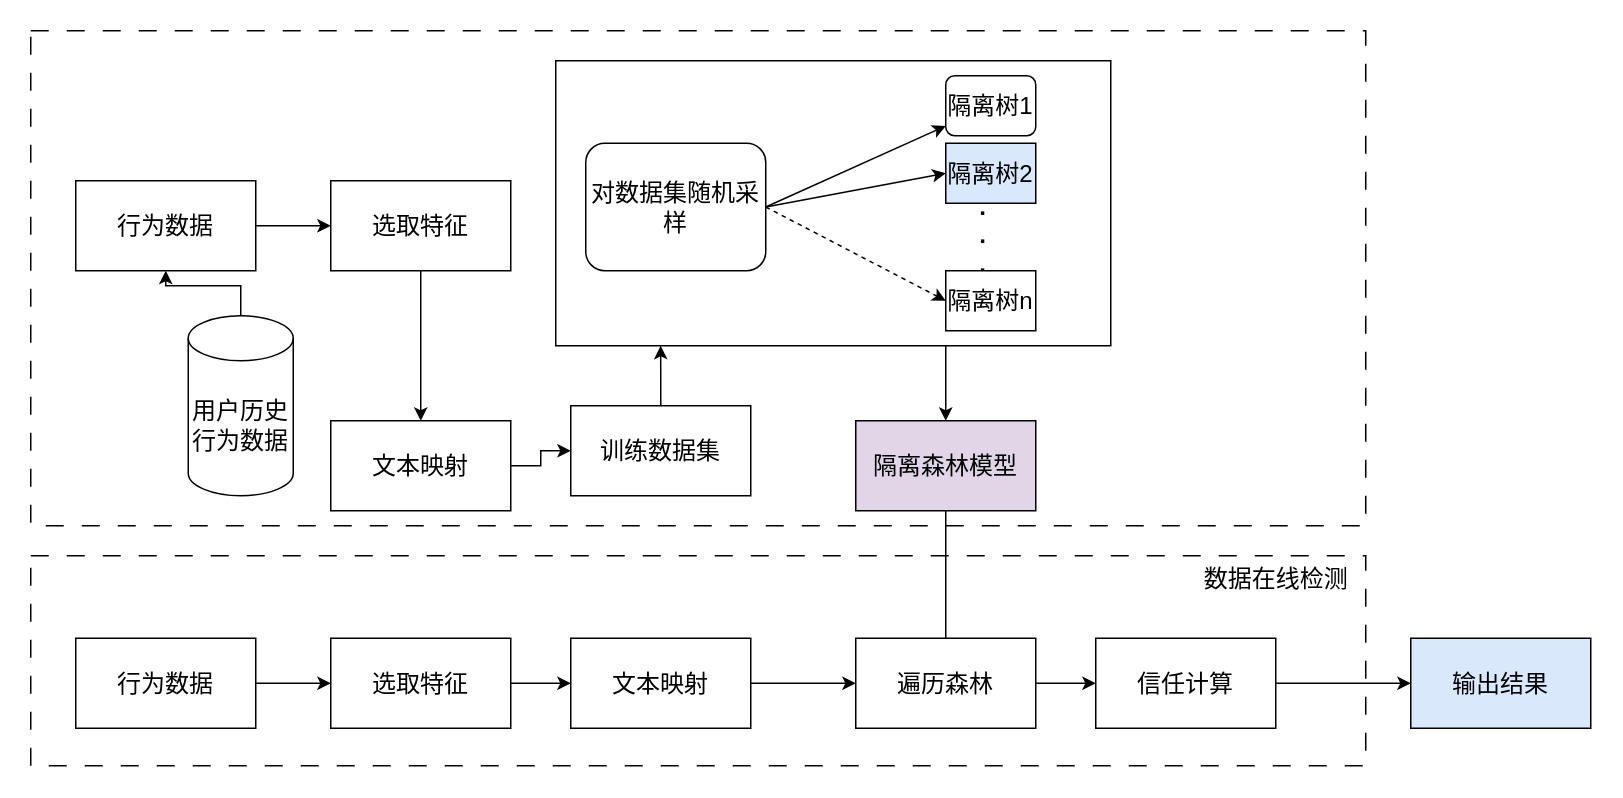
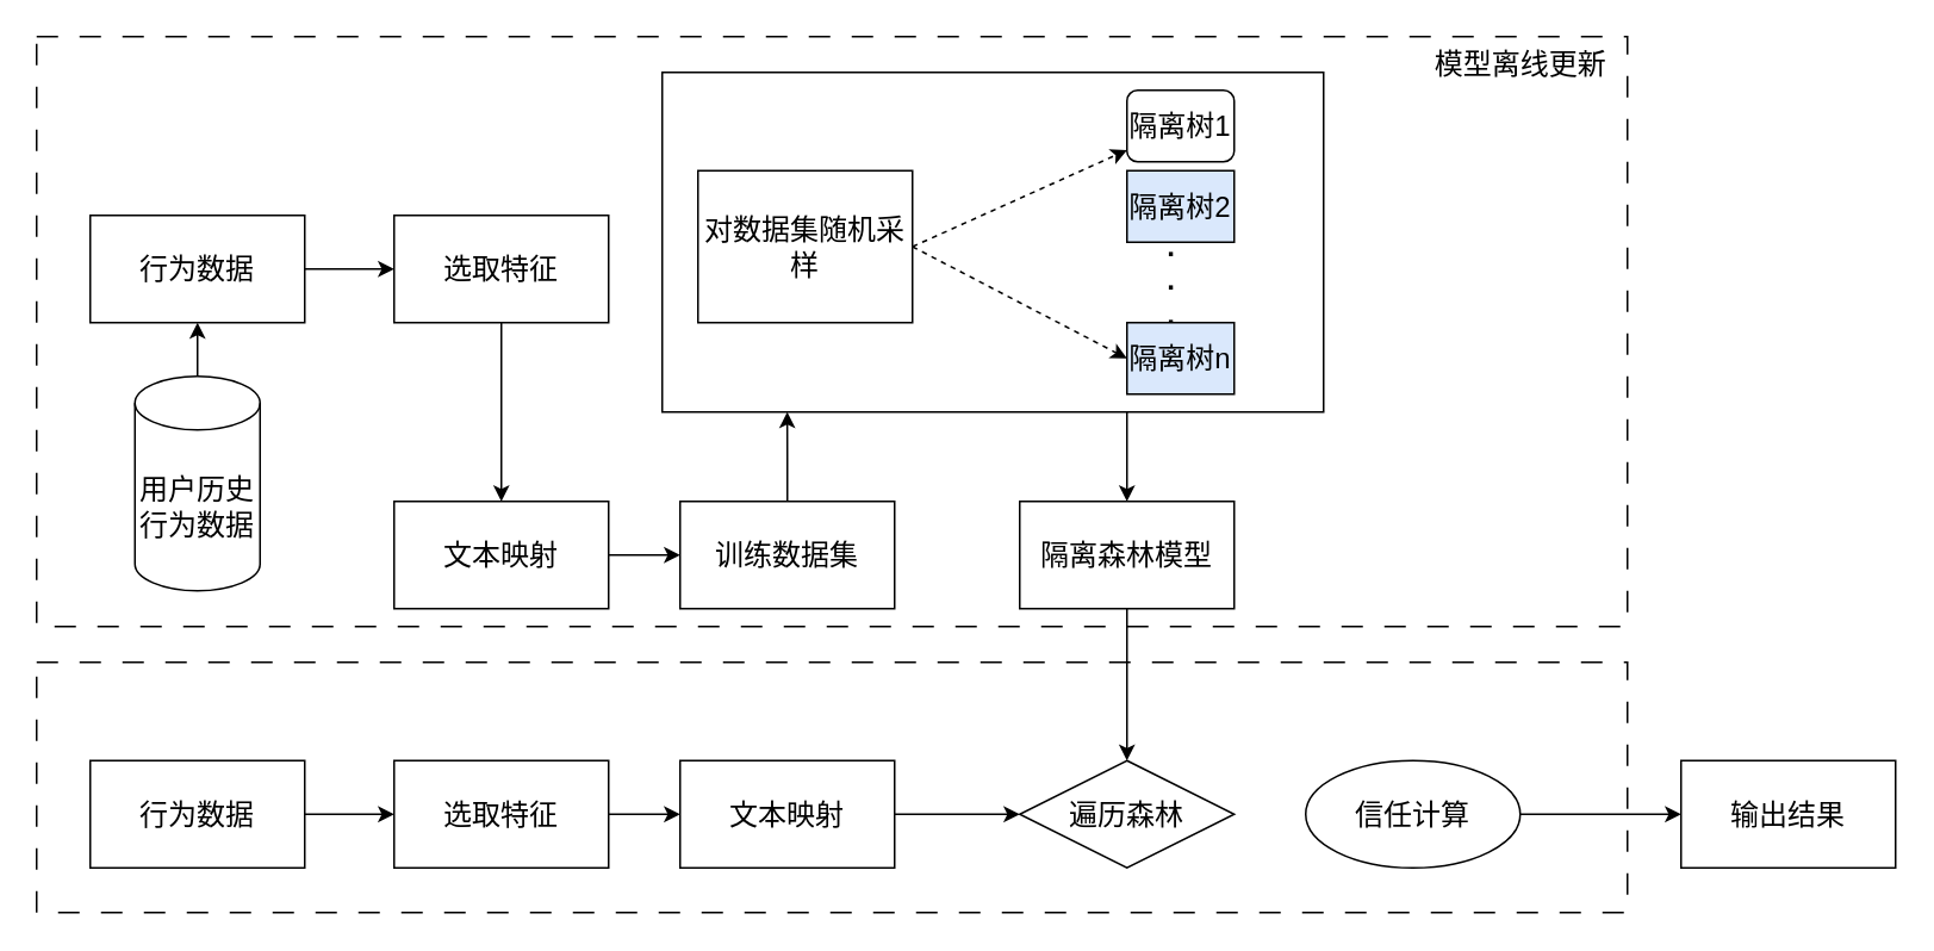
+ <mxCell id="37" value="&lt;font style=&quot;font-size: 16px;&quot;&gt;模型离线更新&lt;/font&gt;" style="text;html=1;align=center;verticalAlign=middle;resizable=0;points=[];autosize=1;strokeColor=none;fillColor=none;" vertex="1" parent="1"><mxGeometry x="790" y="20" width="120" height="30" as="geometry" /></mxCell>
- <mxCell id="22" value="" style="rounded=0;orthogonalLoop=1;jettySize=auto;html=1;exitX=1;exitY=0.5;exitDx=0;exitDy=0;fontSize=16;" edge="1" parent="1" source="25" target="26"><mxGeometry relative="1" as="geometry" /></mxCell>
+ <mxCell id="22" value="" style="rounded=0;orthogonalLoop=1;jettySize=auto;html=1;exitX=1;exitY=0.5;exitDx=0;exitDy=0;fontSize=16;dashed=1;" edge="1" parent="1" source="25" target="26"><mxGeometry relative="1" as="geometry" /></mxCell>
- <mxCell id="23" style="rounded=0;orthogonalLoop=1;jettySize=auto;html=1;exitX=1;exitY=0.5;exitDx=0;exitDy=0;entryX=0;entryY=0.5;entryDx=0;entryDy=0;fontSize=16;" edge="1" parent="1" source="25" target="27"><mxGeometry relative="1" as="geometry" /></mxCell>
- <mxCell id="25" value="对数据集随机采样" style="whiteSpace=wrap;html=1;fontSize=16;rounded=1;" vertex="1" parent="1"><mxGeometry x="390" y="95" width="120" height="85" as="geometry" /></mxCell>
+ <mxCell id="25" value="对数据集随机采样" style="whiteSpace=wrap;html=1;rounded=0;fontSize=16;" vertex="1" parent="1"><mxGeometry x="390" y="95" width="120" height="85" as="geometry" /></mxCell>
- <mxCell id="29" value="隔离树n" style="whiteSpace=wrap;html=1;rounded=0;fontSize=16;" vertex="1" parent="1"><mxGeometry x="630" y="180" width="60" height="40" as="geometry" /></mxCell>
+ <mxCell id="29" value="隔离树n" style="whiteSpace=wrap;html=1;rounded=0;fontSize=16;fillColor=#dae8fc;" vertex="1" parent="1"><mxGeometry x="630" y="180" width="60" height="40" as="geometry" /></mxCell>
- <mxCell id="13" value="用户历史行为数据" style="shape=cylinder3;whiteSpace=wrap;html=1;boundedLbl=1;backgroundOutline=1;size=15;fontSize=16;" vertex="1" parent="1"><mxGeometry x="125" y="210" width="70" height="120" as="geometry" /></mxCell>
+ <mxCell id="13" value="用户历史行为数据" style="shape=cylinder3;whiteSpace=wrap;html=1;boundedLbl=1;backgroundOutline=1;size=15;fontSize=16;" vertex="1" parent="1"><mxGeometry x="75" y="210" width="70" height="120" as="geometry" /></mxCell>
- <mxCell id="20" value="训练数据集" style="whiteSpace=wrap;html=1;rounded=0;fontSize=16;" vertex="1" parent="1"><mxGeometry x="380" y="270" width="120" height="60" as="geometry" /></mxCell>
+ <mxCell id="20" value="训练数据集" style="whiteSpace=wrap;html=1;rounded=0;fontSize=16;" vertex="1" parent="1"><mxGeometry x="380" y="280" width="120" height="60" as="geometry" /></mxCell>
- <mxCell id="32" value="隔离森林模型" style="whiteSpace=wrap;html=1;rounded=0;fontSize=16;fillColor=#e1d5e7;" vertex="1" parent="1"><mxGeometry x="570" y="280" width="120" height="60" as="geometry" /></mxCell>
+ <mxCell id="32" value="隔离森林模型" style="whiteSpace=wrap;html=1;rounded=0;fontSize=16;" vertex="1" parent="1"><mxGeometry x="570" y="280" width="120" height="60" as="geometry" /></mxCell>
- <mxCell id="38" value="&lt;font style=&quot;font-size: 16px;&quot;&gt;数据在线检测&lt;/font&gt;" style="text;html=1;align=center;verticalAlign=middle;resizable=0;points=[];autosize=1;strokeColor=none;fillColor=none;" vertex="1" parent="1"><mxGeometry x="790" y="370" width="120" height="30" as="geometry" /></mxCell>
- <mxCell id="31" style="edgeStyle=orthogonalEdgeStyle;rounded=0;orthogonalLoop=1;jettySize=auto;html=1;exitX=0.5;exitY=1;exitDx=0;exitDy=0;entryX=0.5;entryY=0;entryDx=0;entryDy=0;fontSize=16;endArrow=none;" edge="1" parent="1" source="32" target="11"><mxGeometry relative="1" as="geometry" /></mxCell>
+ <mxCell id="31" style="edgeStyle=orthogonalEdgeStyle;rounded=0;orthogonalLoop=1;jettySize=auto;html=1;exitX=0.5;exitY=1;exitDx=0;exitDy=0;entryX=0.5;entryY=0;entryDx=0;entryDy=0;fontSize=16;" edge="1" parent="1" source="32" target="11"><mxGeometry relative="1" as="geometry" /></mxCell>
- <mxCell id="11" value="遍历森林" style="whiteSpace=wrap;html=1;rounded=0;fontSize=16;" vertex="1" parent="1"><mxGeometry x="570" y="425" width="120" height="60" as="geometry" /></mxCell>
+ <mxCell id="11" value="遍历森林" style="rhombus;whiteSpace=wrap;html=1;fontSize=16;" vertex="1" parent="1"><mxGeometry x="570" y="425" width="120" height="60" as="geometry" /></mxCell>
- <mxCell id="10" value="" style="edgeStyle=orthogonalEdgeStyle;rounded=0;orthogonalLoop=1;jettySize=auto;html=1;fontSize=16;" edge="1" parent="1" source="11" target="35"><mxGeometry relative="1" as="geometry" /></mxCell>
- <mxCell id="35" value="信任计算" style="whiteSpace=wrap;html=1;rounded=0;fontSize=16;" vertex="1" parent="1"><mxGeometry x="730" y="425" width="120" height="60" as="geometry" /></mxCell>
+ <mxCell id="35" value="信任计算" style="ellipse;whiteSpace=wrap;html=1;fontSize=16;" vertex="1" parent="1"><mxGeometry x="730" y="425" width="120" height="60" as="geometry" /></mxCell>
- <mxCell id="36" value="输出结果" style="whiteSpace=wrap;html=1;rounded=0;fontSize=16;fillColor=#dae8fc;" vertex="1" parent="1"><mxGeometry x="940" y="425" width="120" height="60" as="geometry" /></mxCell>
+ <mxCell id="36" value="输出结果" style="whiteSpace=wrap;html=1;rounded=0;fontSize=16;" vertex="1" parent="1"><mxGeometry x="940" y="425" width="120" height="60" as="geometry" /></mxCell>
